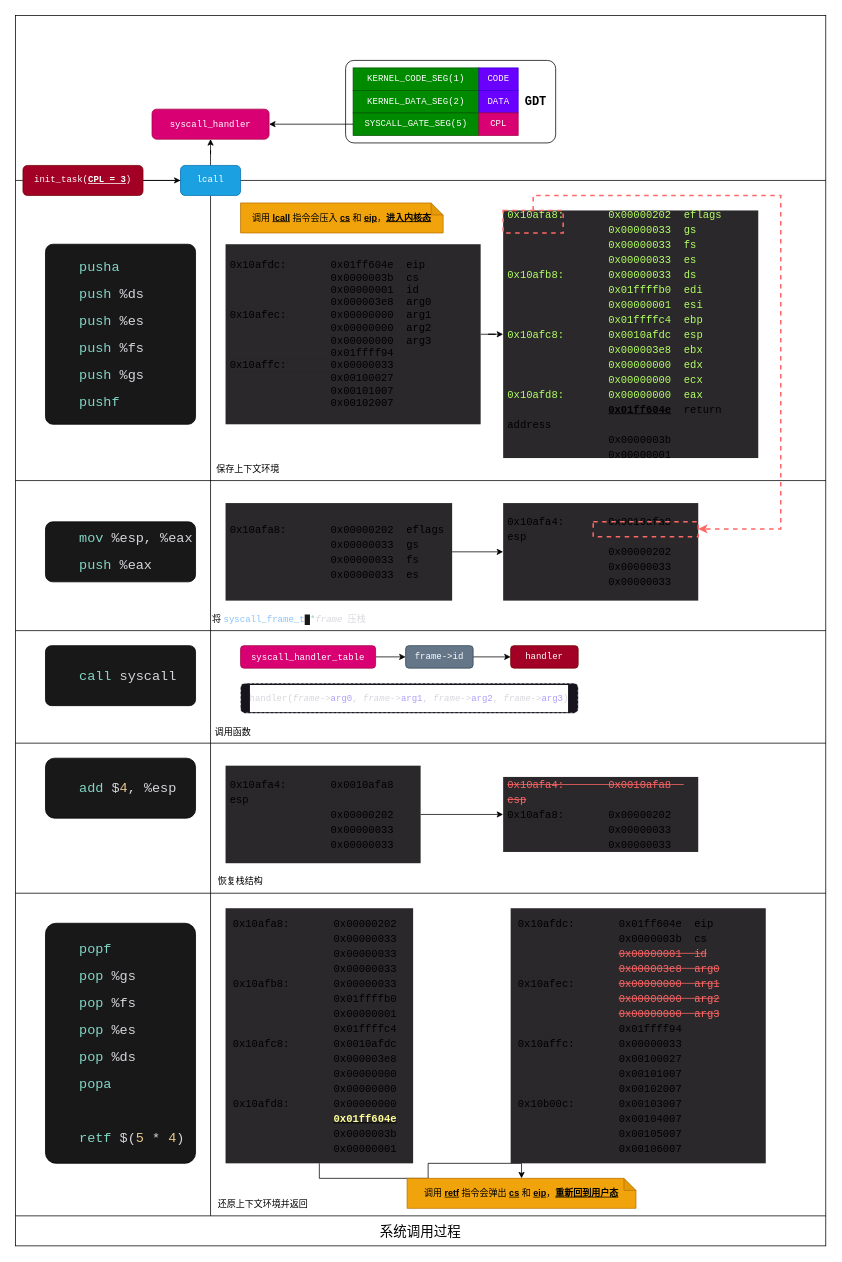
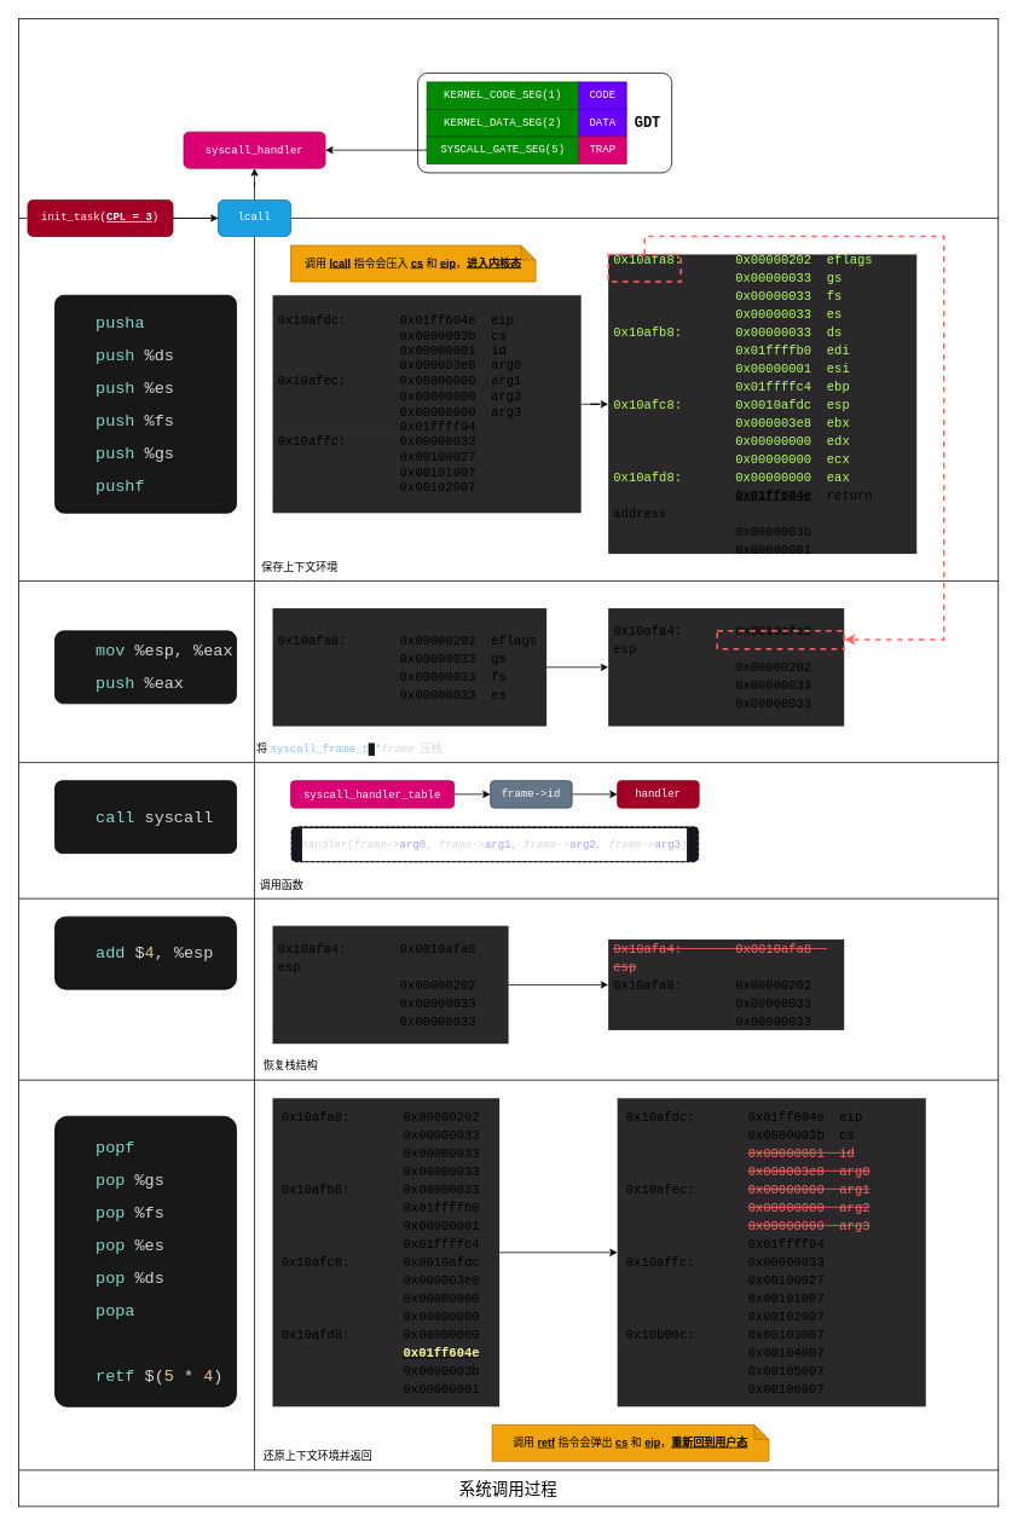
- <mxCell id="15" value="CPL" style="rounded=0;whiteSpace=wrap;html=1;fillColor=#d80073;fontColor=#ffffff;strokeColor=#A50040;fontFamily=Courier New;" parent="13" vertex="1"><mxGeometry x="167.619" width="52.381" height="30" as="geometry" /></mxCell>
+ <mxCell id="15" value="TRAP" style="rounded=0;whiteSpace=wrap;html=1;fillColor=#d80073;fontColor=#ffffff;strokeColor=#A50040;fontFamily=Courier New;" parent="13" vertex="1"><mxGeometry x="167.619" width="52.381" height="30" as="geometry" /></mxCell>
- <mxCell id="54" style="edgeStyle=orthogonalEdgeStyle;rounded=0;orthogonalLoop=1;jettySize=auto;html=1;" parent="1" source="55" target="60" edge="1"><mxGeometry relative="1" as="geometry" /></mxCell>
+ <mxCell id="54" style="edgeStyle=orthogonalEdgeStyle;rounded=0;orthogonalLoop=1;jettySize=auto;html=1;entryX=0;entryY=0.5;entryDx=0;entryDy=0;" parent="1" source="55" target="56" edge="1"><mxGeometry relative="1" as="geometry" /></mxCell>
